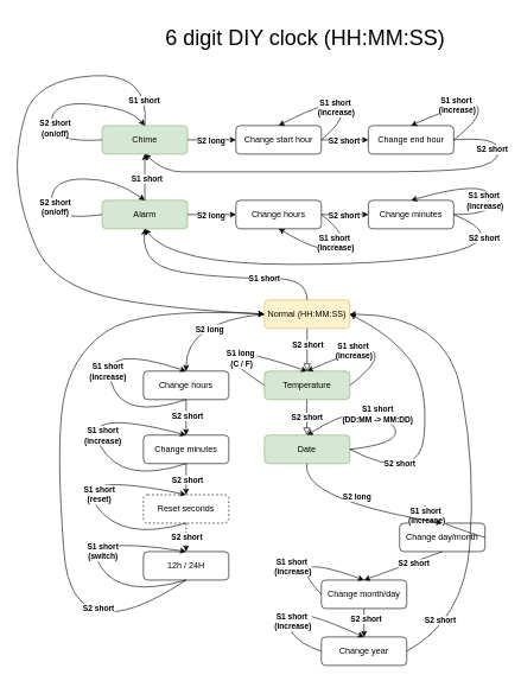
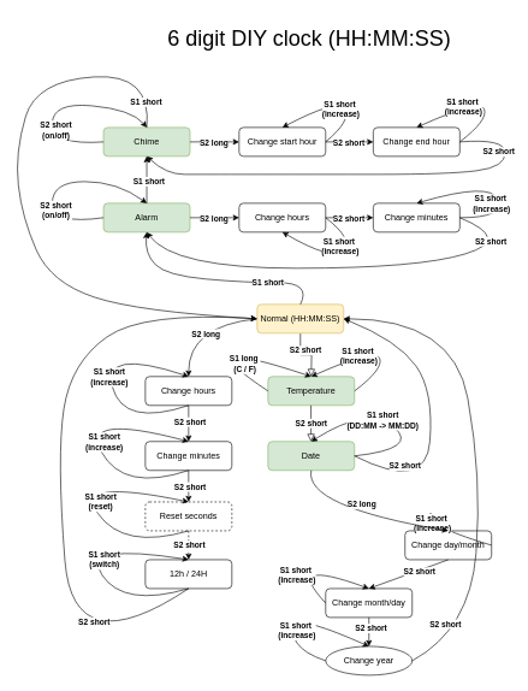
- <mxCell id="4" value="Normal (HH:MM:SS)" style="rounded=1;whiteSpace=wrap;html=1;fontSize=12;glass=0;strokeWidth=1;shadow=0;fillColor=#fff2cc;strokeColor=#d6b656;" parent="1" vertex="1"><mxGeometry x="371" y="421" width="120" height="40" as="geometry" /></mxCell>
+ <mxCell id="4" value="Normal (HH:MM:SS)" style="rounded=1;whiteSpace=wrap;html=1;fontSize=12;glass=0;strokeWidth=1;shadow=0;fillColor=#fff2cc;strokeColor=#d6b656;" parent="1" vertex="1"><mxGeometry x="356" y="421" width="120" height="40" as="geometry" /></mxCell>
- <mxCell id="17" value="Change year" style="rounded=1;whiteSpace=wrap;html=1;fontSize=12;glass=0;strokeWidth=1;shadow=0;" parent="1" vertex="1"><mxGeometry x="451" y="894.7" width="120" height="40" as="geometry" /></mxCell>
+ <mxCell id="17" value="Change year" style="ellipse;whiteSpace=wrap;html=1;fontSize=12;glass=0;strokeWidth=1;shadow=0;" parent="1" vertex="1"><mxGeometry x="451" y="894.7" width="120" height="40" as="geometry" /></mxCell>
